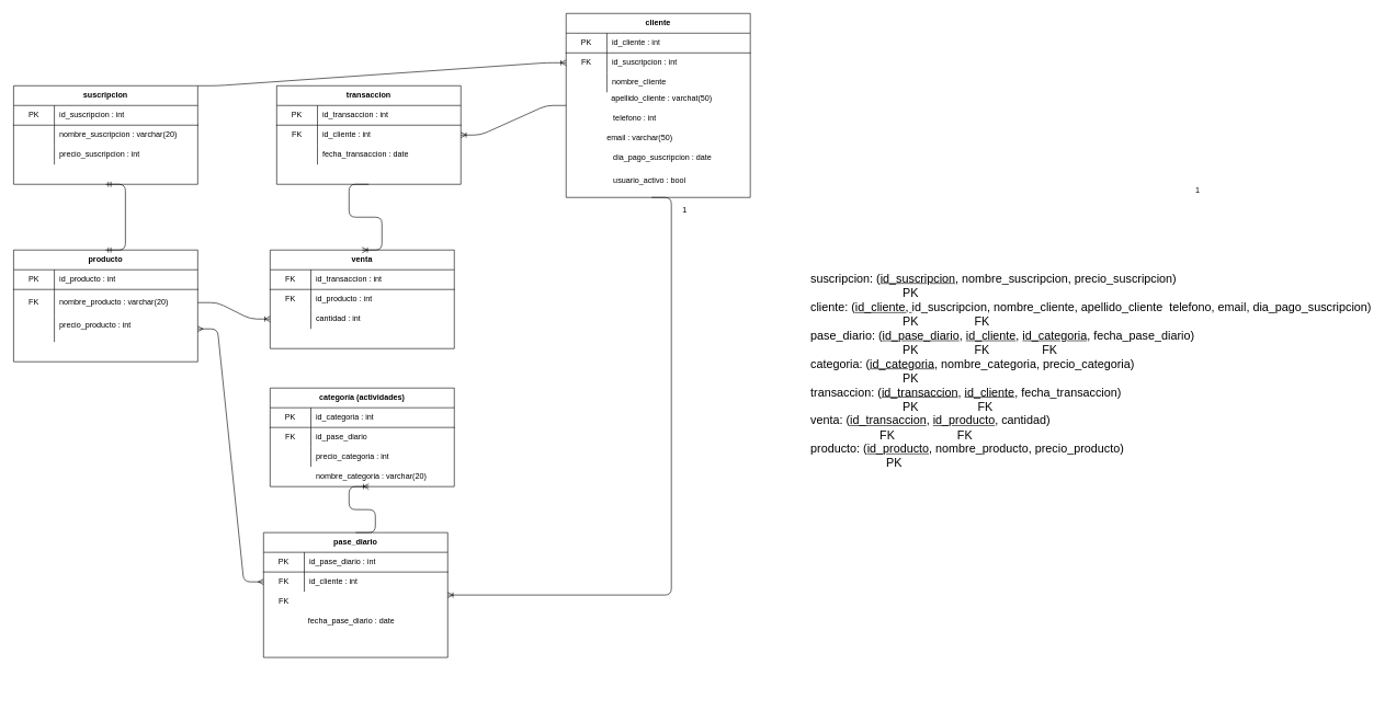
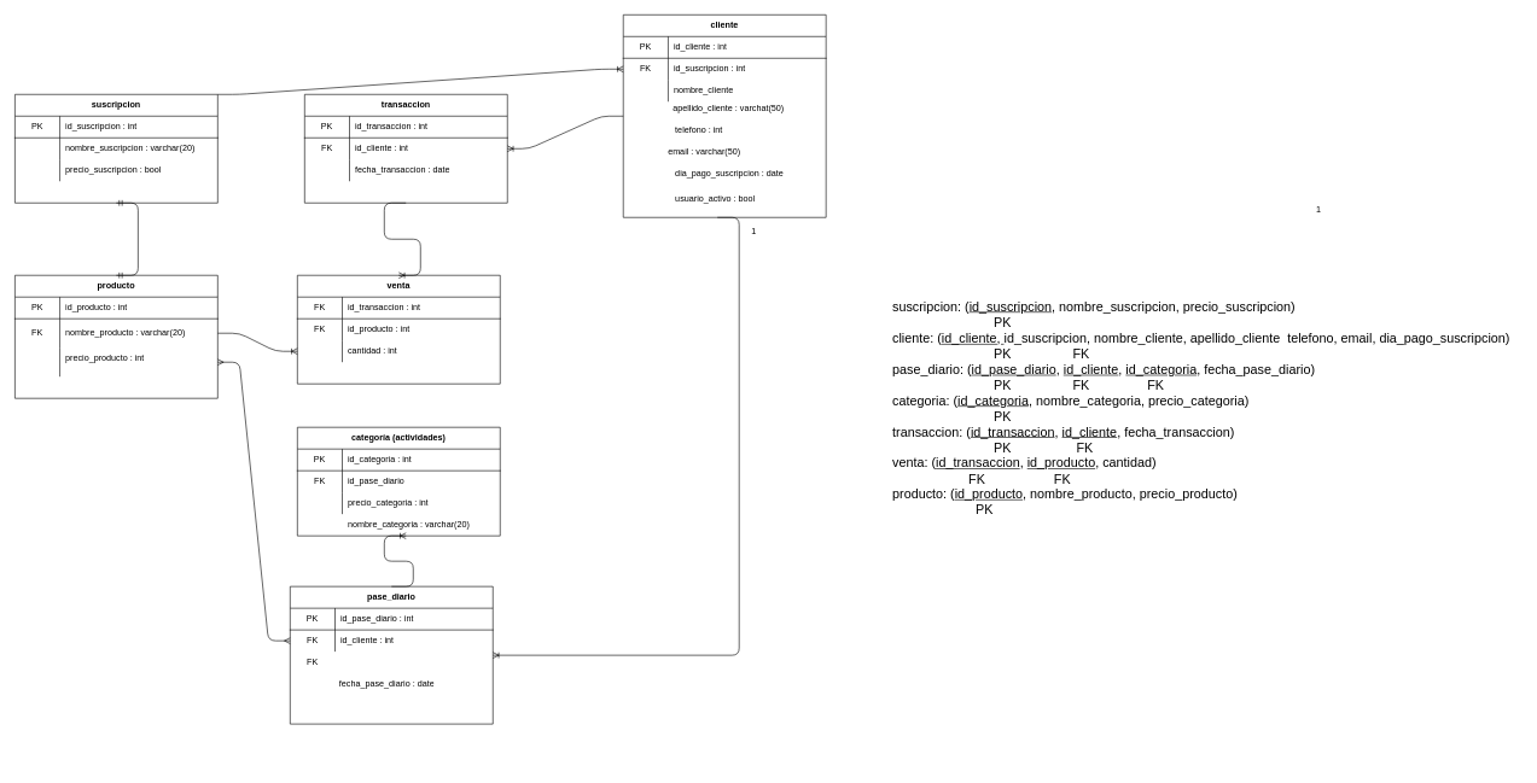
- <mxCell id="14" value="precio_suscripcion : int" style="shape=partialRectangle;html=1;whiteSpace=wrap;connectable=0;fillColor=none;top=0;left=0;bottom=0;right=0;align=left;spacingLeft=6;overflow=hidden;" vertex="1" parent="12"><mxGeometry x="62" width="218" height="30" as="geometry" /></mxCell>
+ <mxCell id="14" value="precio_suscripcion : bool" style="shape=partialRectangle;html=1;whiteSpace=wrap;connectable=0;fillColor=none;top=0;left=0;bottom=0;right=0;align=left;spacingLeft=6;overflow=hidden;" vertex="1" parent="12"><mxGeometry x="62" width="218" height="30" as="geometry" /></mxCell>
